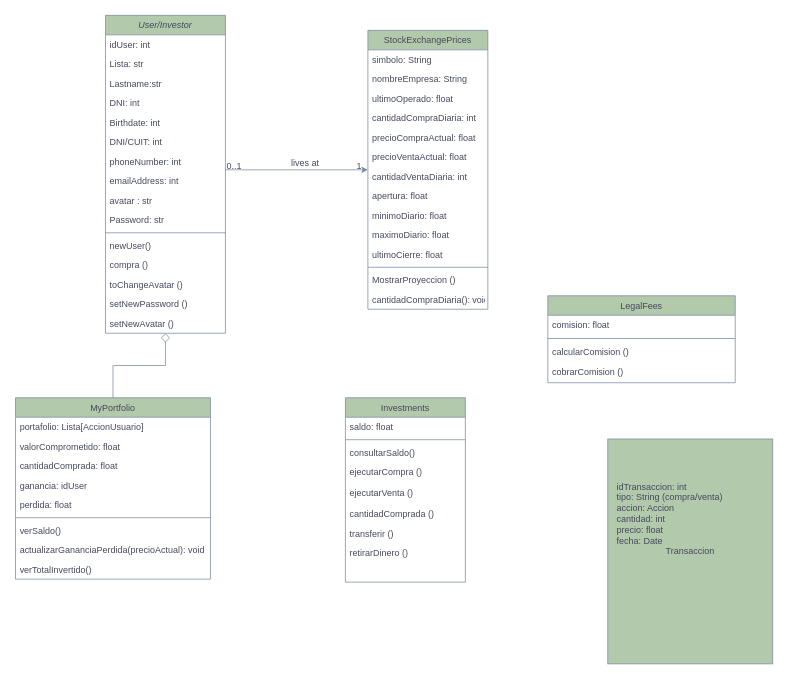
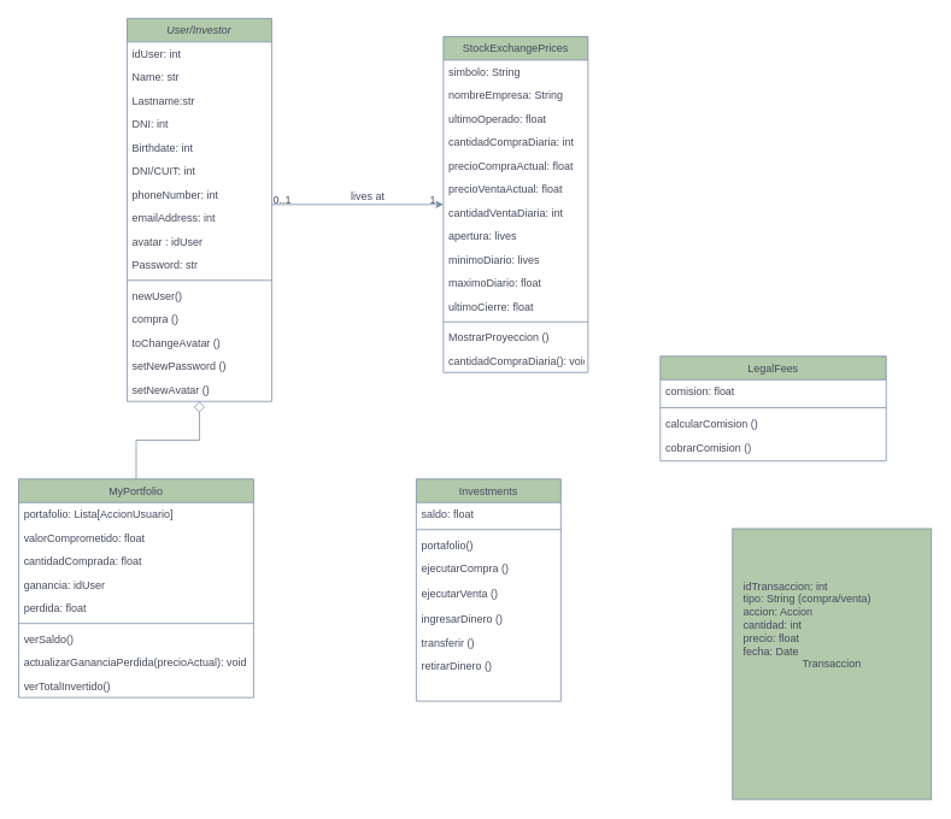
- <mxCell id="4" value="Lista: str" style="text;align=left;verticalAlign=top;spacingLeft=4;spacingRight=4;overflow=hidden;rotatable=0;points=[[0,0.5],[1,0.5]];portConstraint=eastwest;labelBackgroundColor=none;fontColor=#46495D;" parent="2" vertex="1"><mxGeometry y="52" width="160" height="26" as="geometry" /></mxCell>
+ <mxCell id="4" value="Name: str" style="text;align=left;verticalAlign=top;spacingLeft=4;spacingRight=4;overflow=hidden;rotatable=0;points=[[0,0.5],[1,0.5]];portConstraint=eastwest;labelBackgroundColor=none;fontColor=#46495D;" parent="2" vertex="1"><mxGeometry y="52" width="160" height="26" as="geometry" /></mxCell>
- <mxCell id="47" value="apertura: float" style="text;align=left;verticalAlign=top;spacingLeft=4;spacingRight=4;overflow=hidden;rotatable=0;points=[[0,0.5],[1,0.5]];portConstraint=eastwest;rounded=0;shadow=0;html=0;labelBackgroundColor=none;fontColor=#46495D;" parent="39" vertex="1"><mxGeometry y="208" width="160" height="26" as="geometry" /></mxCell>
+ <mxCell id="47" value="apertura: lives" style="text;align=left;verticalAlign=top;spacingLeft=4;spacingRight=4;overflow=hidden;rotatable=0;points=[[0,0.5],[1,0.5]];portConstraint=eastwest;rounded=0;shadow=0;html=0;labelBackgroundColor=none;fontColor=#46495D;" parent="39" vertex="1"><mxGeometry y="208" width="160" height="26" as="geometry" /></mxCell>
- <mxCell id="11" value="avatar : str" style="text;align=left;verticalAlign=top;spacingLeft=4;spacingRight=4;overflow=hidden;rotatable=0;points=[[0,0.5],[1,0.5]];portConstraint=eastwest;rounded=0;shadow=0;html=0;labelBackgroundColor=none;fontColor=#46495D;" parent="2" vertex="1"><mxGeometry y="234" width="160" height="26" as="geometry" /></mxCell>
+ <mxCell id="11" value="avatar : idUser" style="text;align=left;verticalAlign=top;spacingLeft=4;spacingRight=4;overflow=hidden;rotatable=0;points=[[0,0.5],[1,0.5]];portConstraint=eastwest;rounded=0;shadow=0;html=0;labelBackgroundColor=none;fontColor=#46495D;" parent="2" vertex="1"><mxGeometry y="234" width="160" height="26" as="geometry" /></mxCell>
- <mxCell id="48" value="minimoDiario: float" style="text;align=left;verticalAlign=top;spacingLeft=4;spacingRight=4;overflow=hidden;rotatable=0;points=[[0,0.5],[1,0.5]];portConstraint=eastwest;rounded=0;shadow=0;html=0;labelBackgroundColor=none;fontColor=#46495D;" parent="39" vertex="1"><mxGeometry y="234" width="160" height="26" as="geometry" /></mxCell>
+ <mxCell id="48" value="minimoDiario: lives" style="text;align=left;verticalAlign=top;spacingLeft=4;spacingRight=4;overflow=hidden;rotatable=0;points=[[0,0.5],[1,0.5]];portConstraint=eastwest;rounded=0;shadow=0;html=0;labelBackgroundColor=none;fontColor=#46495D;" parent="39" vertex="1"><mxGeometry y="234" width="160" height="26" as="geometry" /></mxCell>
- <mxCell id="22" value="consultarSaldo()" style="text;align=left;verticalAlign=top;spacingLeft=4;spacingRight=4;overflow=hidden;rotatable=0;points=[[0,0.5],[1,0.5]];portConstraint=eastwest;fontStyle=0;labelBackgroundColor=none;fontColor=#46495D;" parent="19" vertex="1"><mxGeometry y="60" width="160" height="26" as="geometry" /></mxCell>
+ <mxCell id="22" value="portafolio()" style="text;align=left;verticalAlign=top;spacingLeft=4;spacingRight=4;overflow=hidden;rotatable=0;points=[[0,0.5],[1,0.5]];portConstraint=eastwest;fontStyle=0;labelBackgroundColor=none;fontColor=#46495D;" parent="19" vertex="1"><mxGeometry y="60" width="160" height="26" as="geometry" /></mxCell>
- <mxCell id="25" value="cantidadComprada ()" style="text;align=left;verticalAlign=top;spacingLeft=4;spacingRight=4;overflow=hidden;rotatable=0;points=[[0,0.5],[1,0.5]];portConstraint=eastwest;rounded=0;shadow=0;html=0;labelBackgroundColor=none;fontColor=#46495D;" parent="19" vertex="1"><mxGeometry y="142" width="160" height="26" as="geometry" /></mxCell>
+ <mxCell id="25" value="ingresarDinero ()" style="text;align=left;verticalAlign=top;spacingLeft=4;spacingRight=4;overflow=hidden;rotatable=0;points=[[0,0.5],[1,0.5]];portConstraint=eastwest;rounded=0;shadow=0;html=0;labelBackgroundColor=none;fontColor=#46495D;" parent="19" vertex="1"><mxGeometry y="142" width="160" height="26" as="geometry" /></mxCell>
